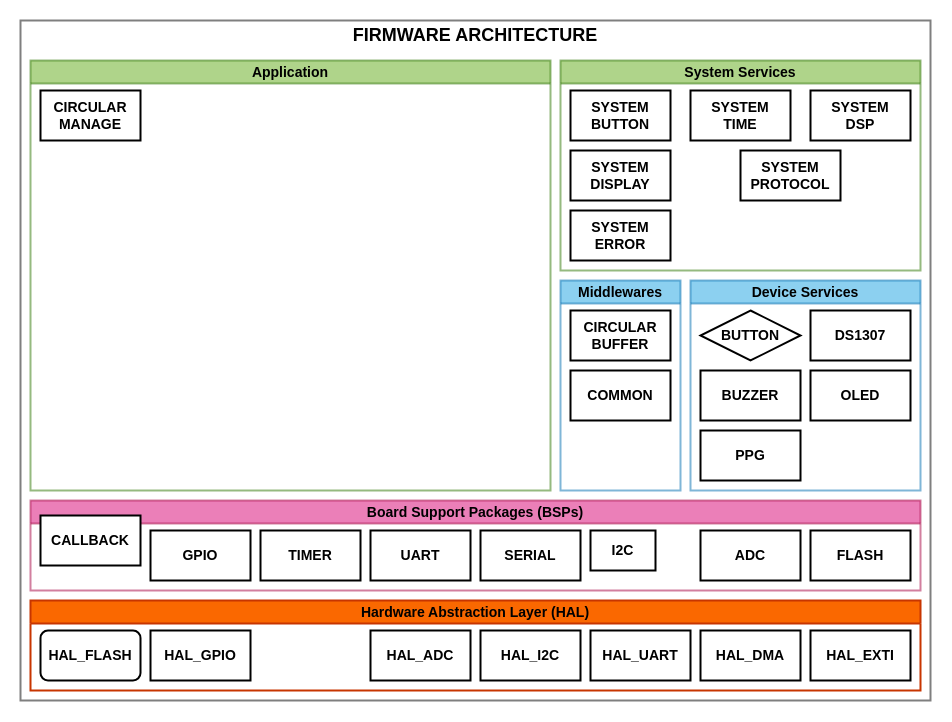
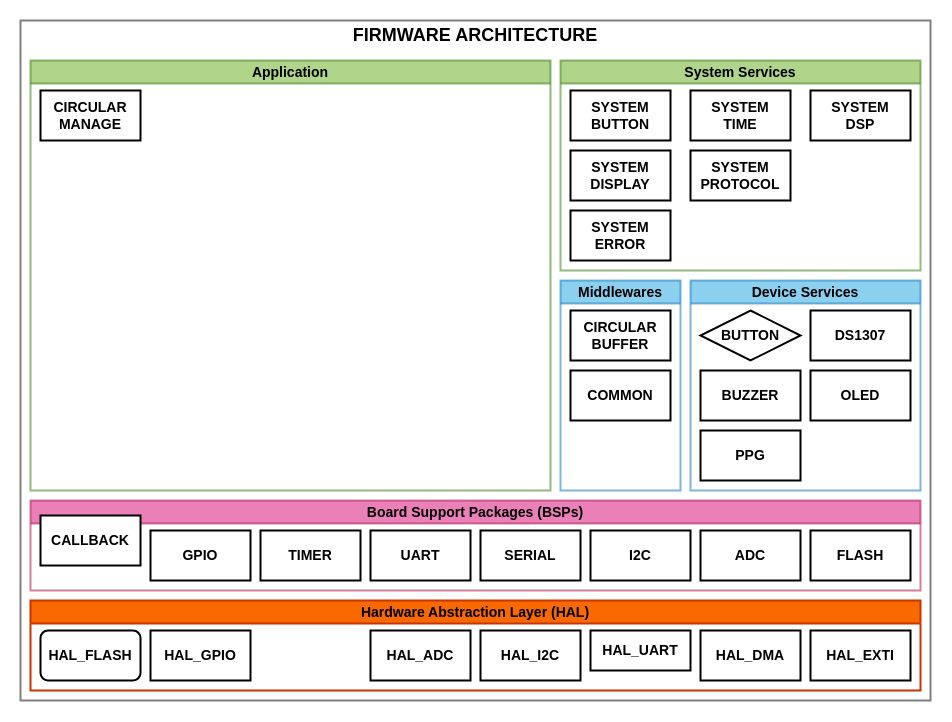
- <mxCell id="32" value="SYSTEM &lt;br&gt;PROTOCOL" style="rounded=0;whiteSpace=wrap;html=1;fillColor=#FFFFFF;fontColor=#000000;fontStyle=1;fontSize=14;labelBorderColor=none;strokeColor=#000000;strokeWidth=2;" vertex="1" parent="29"><mxGeometry x="180" y="90" width="100" height="50" as="geometry" /></mxCell>
+ <mxCell id="32" value="SYSTEM &lt;br&gt;PROTOCOL" style="rounded=0;whiteSpace=wrap;html=1;fillColor=#FFFFFF;fontColor=#000000;fontStyle=1;fontSize=14;labelBorderColor=none;strokeColor=#000000;strokeWidth=2;" vertex="1" parent="29"><mxGeometry x="130" y="90" width="100" height="50" as="geometry" /></mxCell>
- <mxCell id="18" value="I2C" style="rounded=0;whiteSpace=wrap;html=1;fillColor=#FFFFFF;fontColor=#000000;fontStyle=1;fontSize=14;labelBorderColor=none;strokeColor=#000000;strokeWidth=2;" vertex="1" parent="11"><mxGeometry x="560" y="30" width="65" height="40" as="geometry" /></mxCell>
+ <mxCell id="18" value="I2C" style="rounded=0;whiteSpace=wrap;html=1;fillColor=#FFFFFF;fontColor=#000000;fontStyle=1;fontSize=14;labelBorderColor=none;strokeColor=#000000;strokeWidth=2;" vertex="1" parent="11"><mxGeometry x="560" y="30" width="100" height="50" as="geometry" /></mxCell>
- <mxCell id="7" value="HAL_UART" style="rounded=0;whiteSpace=wrap;html=1;fillColor=#FFFFFF;fontColor=#000000;fontStyle=1;fontSize=14;labelBorderColor=none;strokeColor=#000000;strokeWidth=2;" vertex="1" parent="3"><mxGeometry x="560" y="30" width="100" height="50" as="geometry" /></mxCell>
+ <mxCell id="7" value="HAL_UART" style="rounded=0;whiteSpace=wrap;html=1;fillColor=#FFFFFF;fontColor=#000000;fontStyle=1;fontSize=14;labelBorderColor=none;strokeColor=#000000;strokeWidth=2;" vertex="1" parent="3"><mxGeometry x="560" y="30" width="100" height="40" as="geometry" /></mxCell>
